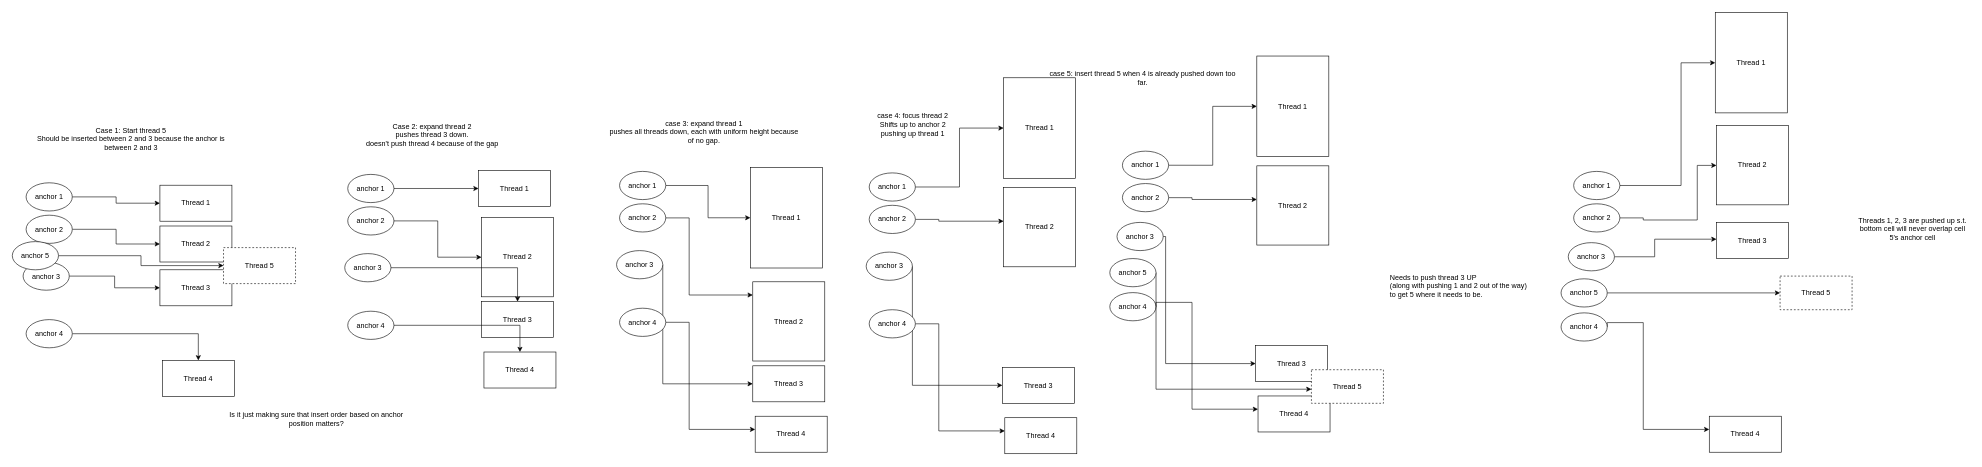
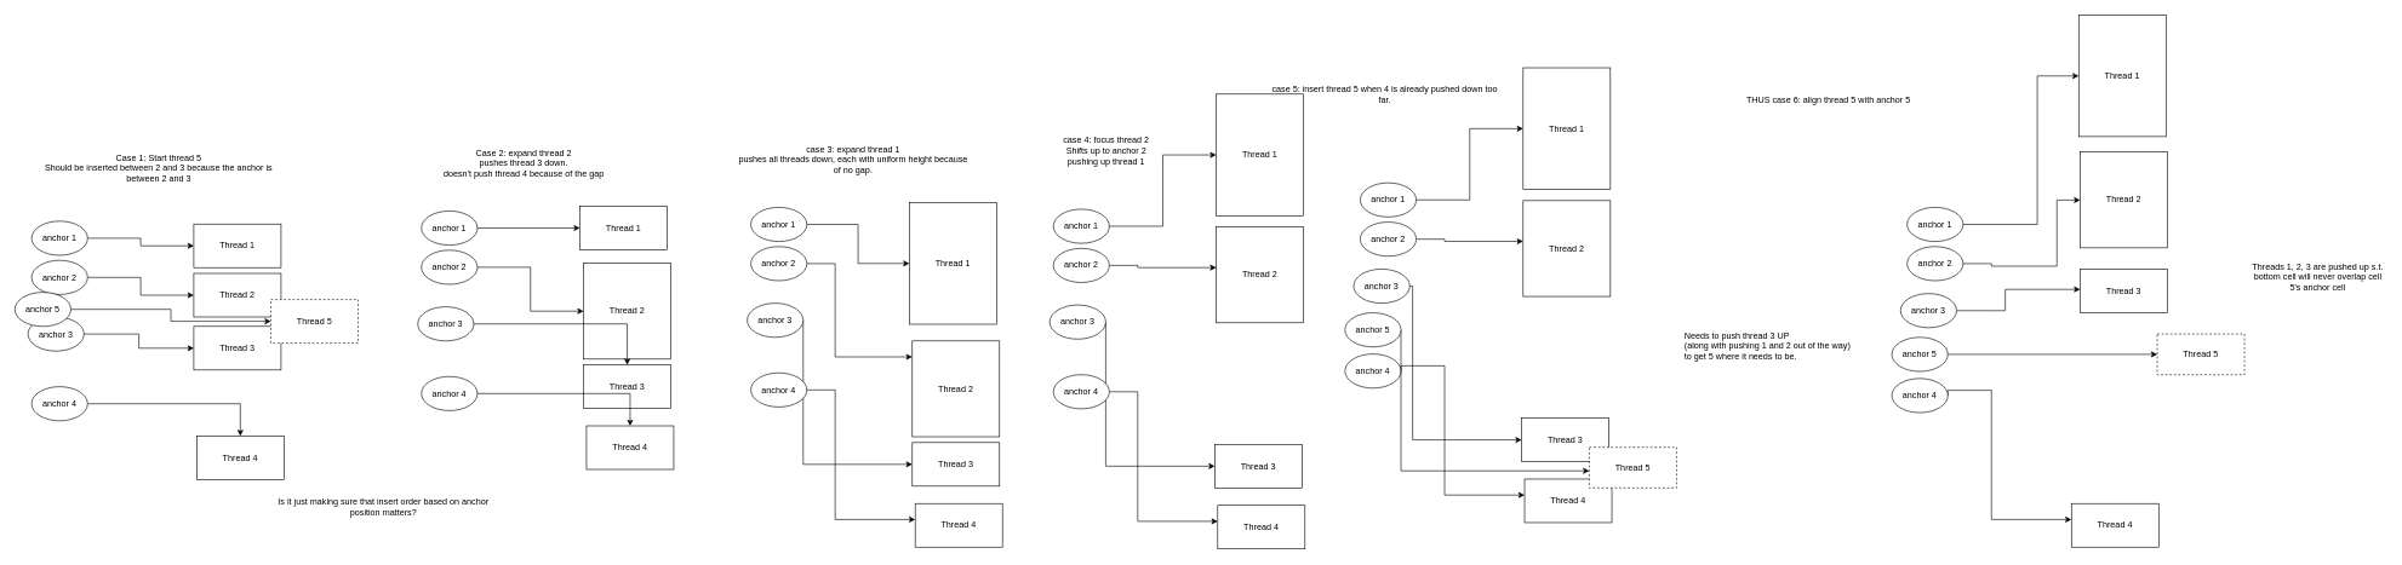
+ <mxCell id="75" value="THUS case 6: align thread 5 with anchor 5" style="text;html=1;strokeColor=none;fillColor=none;align=center;verticalAlign=middle;whiteSpace=wrap;rounded=0;dashed=1;" vertex="1" parent="1"><mxGeometry x="2354" y="97" width="320" height="80" as="geometry" /></mxCell>
